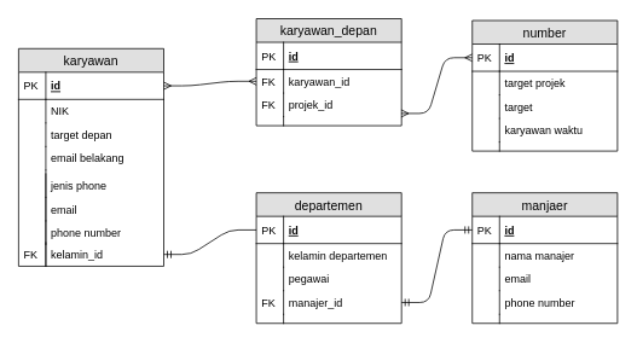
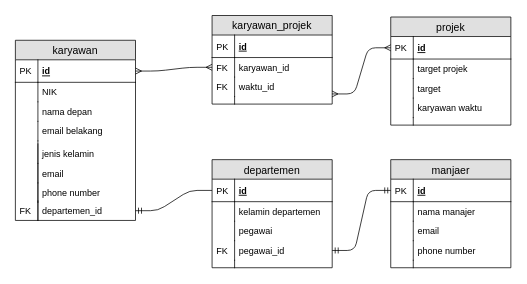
- <mxCell id="54" value="karyawan_depan" style="swimlane;fontStyle=0;childLayout=stackLayout;horizontal=1;startSize=26;fillColor=#e0e0e0;horizontalStack=0;resizeParent=1;resizeParentMax=0;resizeLast=0;collapsible=1;marginBottom=0;swimlaneFillColor=#ffffff;align=center;fontSize=14;" vertex="1" parent="1"><mxGeometry x="282" y="20" width="160" height="118" as="geometry" /></mxCell>
+ <mxCell id="54" value="karyawan_projek" style="swimlane;fontStyle=0;childLayout=stackLayout;horizontal=1;startSize=26;fillColor=#e0e0e0;horizontalStack=0;resizeParent=1;resizeParentMax=0;resizeLast=0;collapsible=1;marginBottom=0;swimlaneFillColor=#ffffff;align=center;fontSize=14;" vertex="1" parent="1"><mxGeometry x="282" y="20" width="160" height="118" as="geometry" /></mxCell>
- <mxCell id="43" value="number" style="swimlane;fontStyle=0;childLayout=stackLayout;horizontal=1;startSize=26;fillColor=#e0e0e0;horizontalStack=0;resizeParent=1;resizeParentMax=0;resizeLast=0;collapsible=1;marginBottom=0;swimlaneFillColor=#ffffff;align=center;fontSize=14;" vertex="1" parent="1"><mxGeometry x="520" y="22" width="160" height="144" as="geometry" /></mxCell>
+ <mxCell id="43" value="projek" style="swimlane;fontStyle=0;childLayout=stackLayout;horizontal=1;startSize=26;fillColor=#e0e0e0;horizontalStack=0;resizeParent=1;resizeParentMax=0;resizeLast=0;collapsible=1;marginBottom=0;swimlaneFillColor=#ffffff;align=center;fontSize=14;" vertex="1" parent="1"><mxGeometry x="520" y="22" width="160" height="144" as="geometry" /></mxCell>
- <mxCell id="59" value="projek_id" style="shape=partialRectangle;top=0;left=0;right=0;bottom=0;align=left;verticalAlign=top;fillColor=none;spacingLeft=34;spacingRight=4;overflow=hidden;rotatable=0;points=[[0,0.5],[1,0.5]];portConstraint=eastwest;dropTarget=0;fontSize=12;" vertex="1" parent="54"><mxGeometry y="82" width="160" height="26" as="geometry" /></mxCell>
+ <mxCell id="59" value="waktu_id" style="shape=partialRectangle;top=0;left=0;right=0;bottom=0;align=left;verticalAlign=top;fillColor=none;spacingLeft=34;spacingRight=4;overflow=hidden;rotatable=0;points=[[0,0.5],[1,0.5]];portConstraint=eastwest;dropTarget=0;fontSize=12;" vertex="1" parent="54"><mxGeometry y="82" width="160" height="26" as="geometry" /></mxCell>
- <mxCell id="7" value="target depan" style="shape=partialRectangle;top=0;left=0;right=0;bottom=0;align=left;verticalAlign=top;fillColor=none;spacingLeft=34;spacingRight=4;overflow=hidden;rotatable=0;points=[[0,0.5],[1,0.5]];portConstraint=eastwest;dropTarget=0;fontSize=12;" vertex="1" parent="2"><mxGeometry y="82" width="160" height="26" as="geometry" /></mxCell>
+ <mxCell id="7" value="nama depan" style="shape=partialRectangle;top=0;left=0;right=0;bottom=0;align=left;verticalAlign=top;fillColor=none;spacingLeft=34;spacingRight=4;overflow=hidden;rotatable=0;points=[[0,0.5],[1,0.5]];portConstraint=eastwest;dropTarget=0;fontSize=12;" vertex="1" parent="2"><mxGeometry y="82" width="160" height="26" as="geometry" /></mxCell>
- <mxCell id="13" value="jenis phone" style="shape=partialRectangle;top=0;left=0;right=0;bottom=0;align=left;verticalAlign=top;fillColor=none;spacingLeft=34;spacingRight=4;overflow=hidden;rotatable=0;points=[[0,0.5],[1,0.5]];portConstraint=eastwest;dropTarget=0;fontSize=12;" vertex="1" parent="1"><mxGeometry x="20" y="191" width="160" height="26" as="geometry" /></mxCell>
+ <mxCell id="13" value="jenis kelamin" style="shape=partialRectangle;top=0;left=0;right=0;bottom=0;align=left;verticalAlign=top;fillColor=none;spacingLeft=34;spacingRight=4;overflow=hidden;rotatable=0;points=[[0,0.5],[1,0.5]];portConstraint=eastwest;dropTarget=0;fontSize=12;" vertex="1" parent="1"><mxGeometry x="20" y="191" width="160" height="26" as="geometry" /></mxCell>
- <mxCell id="30" value="kelamin_id" style="shape=partialRectangle;top=0;left=0;right=0;bottom=0;align=left;verticalAlign=top;fillColor=none;spacingLeft=34;spacingRight=4;overflow=hidden;rotatable=0;points=[[0,0.5],[1,0.5]];portConstraint=eastwest;dropTarget=0;fontSize=12;" vertex="1" parent="1"><mxGeometry x="20" y="267" width="160" height="26" as="geometry" /></mxCell>
+ <mxCell id="30" value="departemen_id" style="shape=partialRectangle;top=0;left=0;right=0;bottom=0;align=left;verticalAlign=top;fillColor=none;spacingLeft=34;spacingRight=4;overflow=hidden;rotatable=0;points=[[0,0.5],[1,0.5]];portConstraint=eastwest;dropTarget=0;fontSize=12;" vertex="1" parent="1"><mxGeometry x="20" y="267" width="160" height="26" as="geometry" /></mxCell>
- <mxCell id="26" value="manajer_id" style="shape=partialRectangle;top=0;left=0;right=0;bottom=0;align=left;verticalAlign=top;fillColor=none;spacingLeft=34;spacingRight=4;overflow=hidden;rotatable=0;points=[[0,0.5],[1,0.5]];portConstraint=eastwest;dropTarget=0;fontSize=12;" vertex="1" parent="19"><mxGeometry y="108" width="160" height="26" as="geometry" /></mxCell>
+ <mxCell id="26" value="pegawai_id" style="shape=partialRectangle;top=0;left=0;right=0;bottom=0;align=left;verticalAlign=top;fillColor=none;spacingLeft=34;spacingRight=4;overflow=hidden;rotatable=0;points=[[0,0.5],[1,0.5]];portConstraint=eastwest;dropTarget=0;fontSize=12;" vertex="1" parent="19"><mxGeometry y="108" width="160" height="26" as="geometry" /></mxCell>
